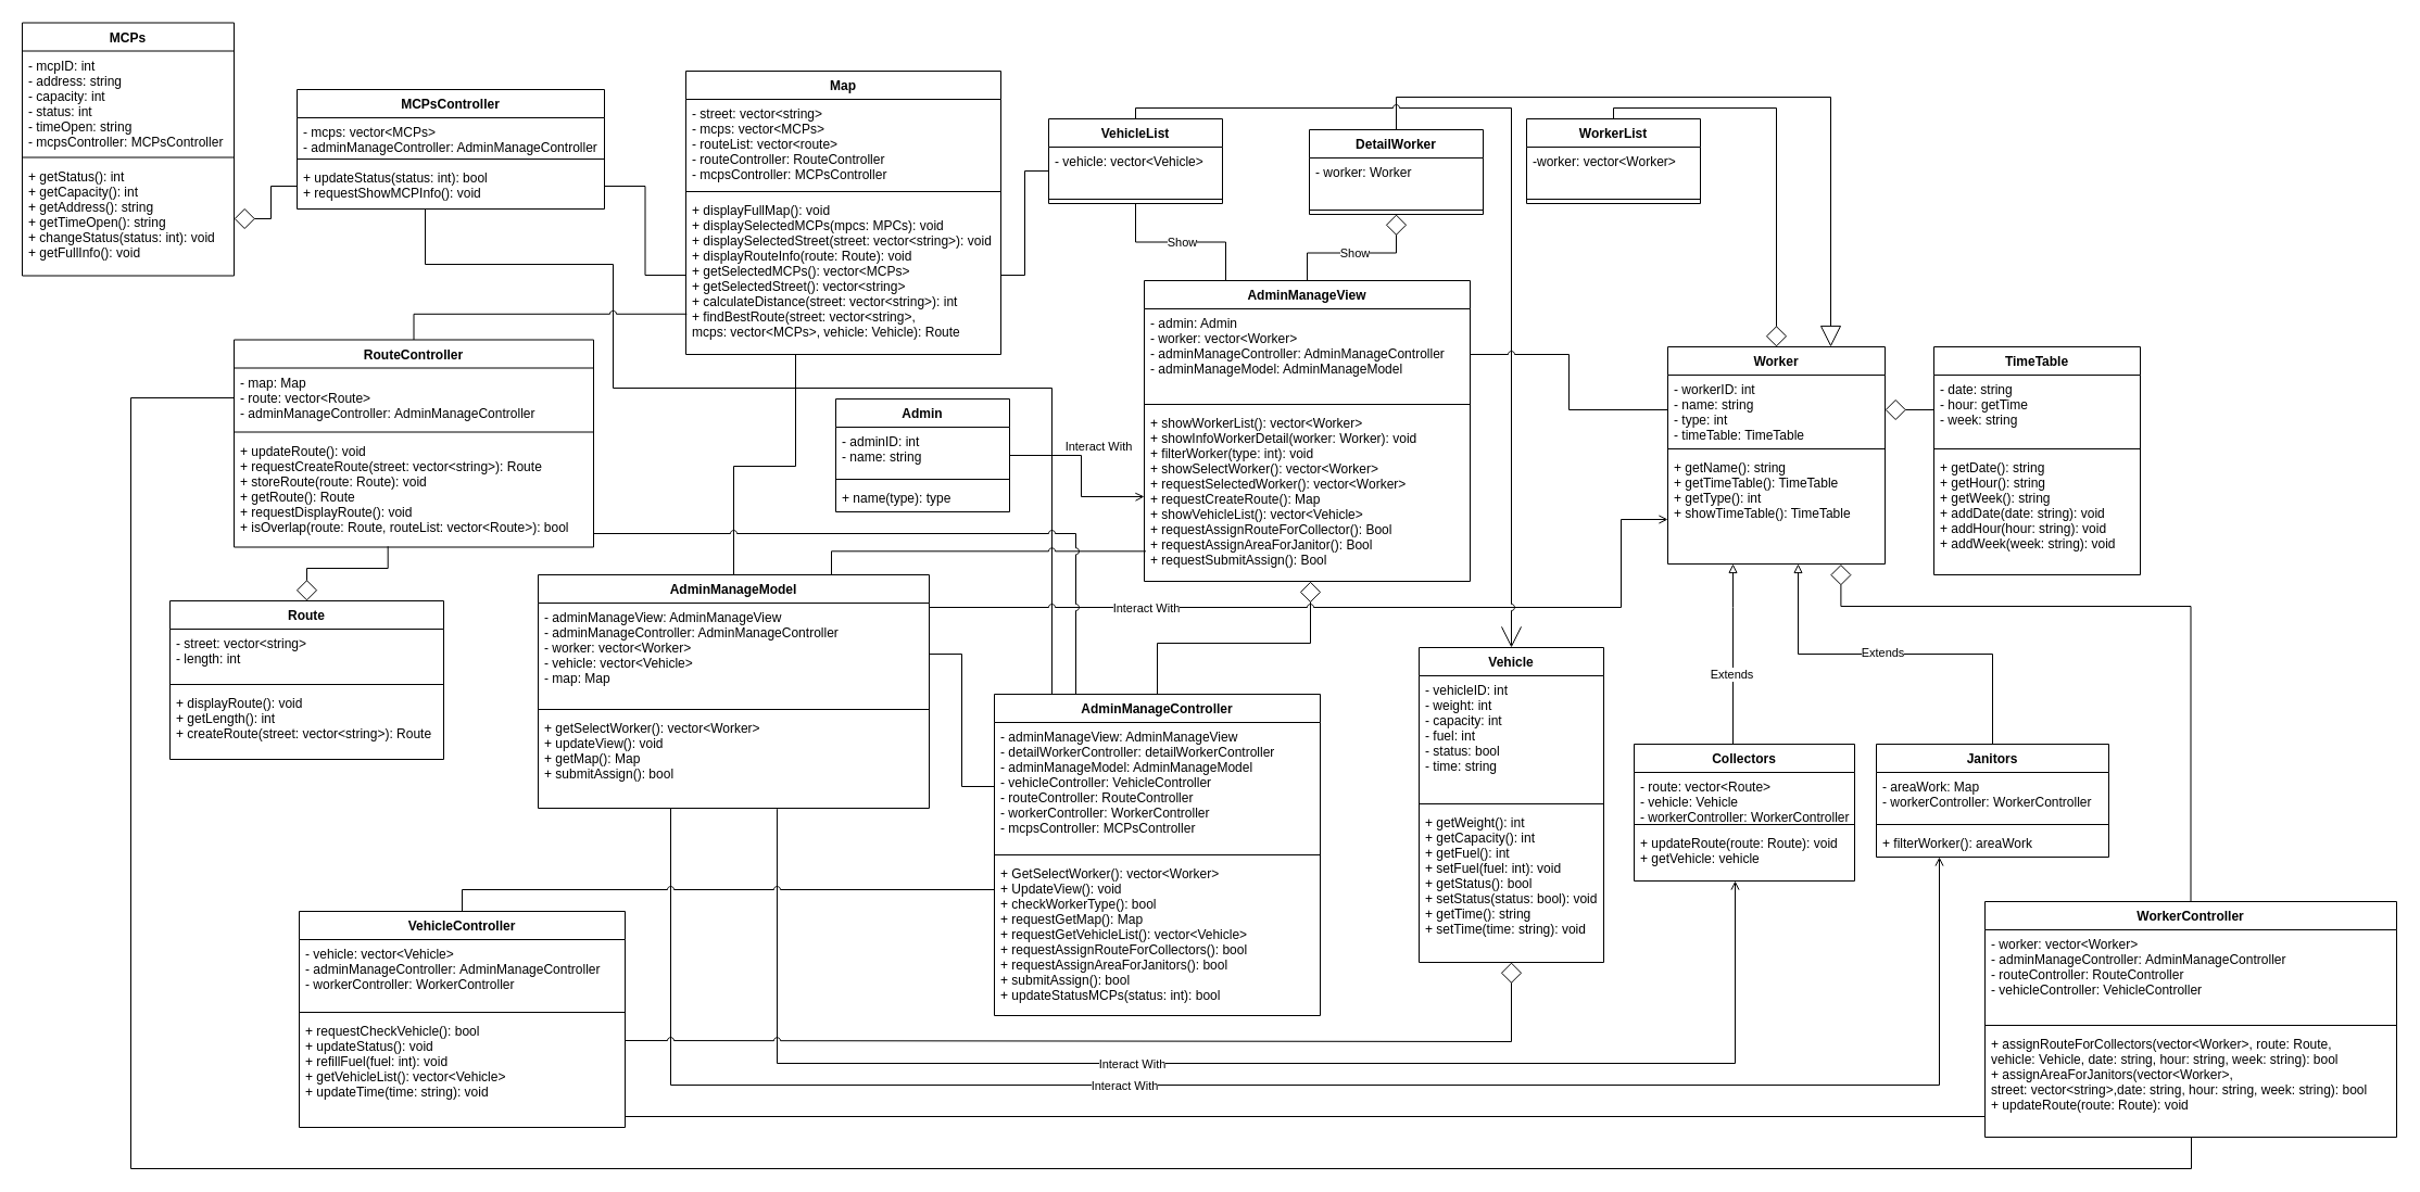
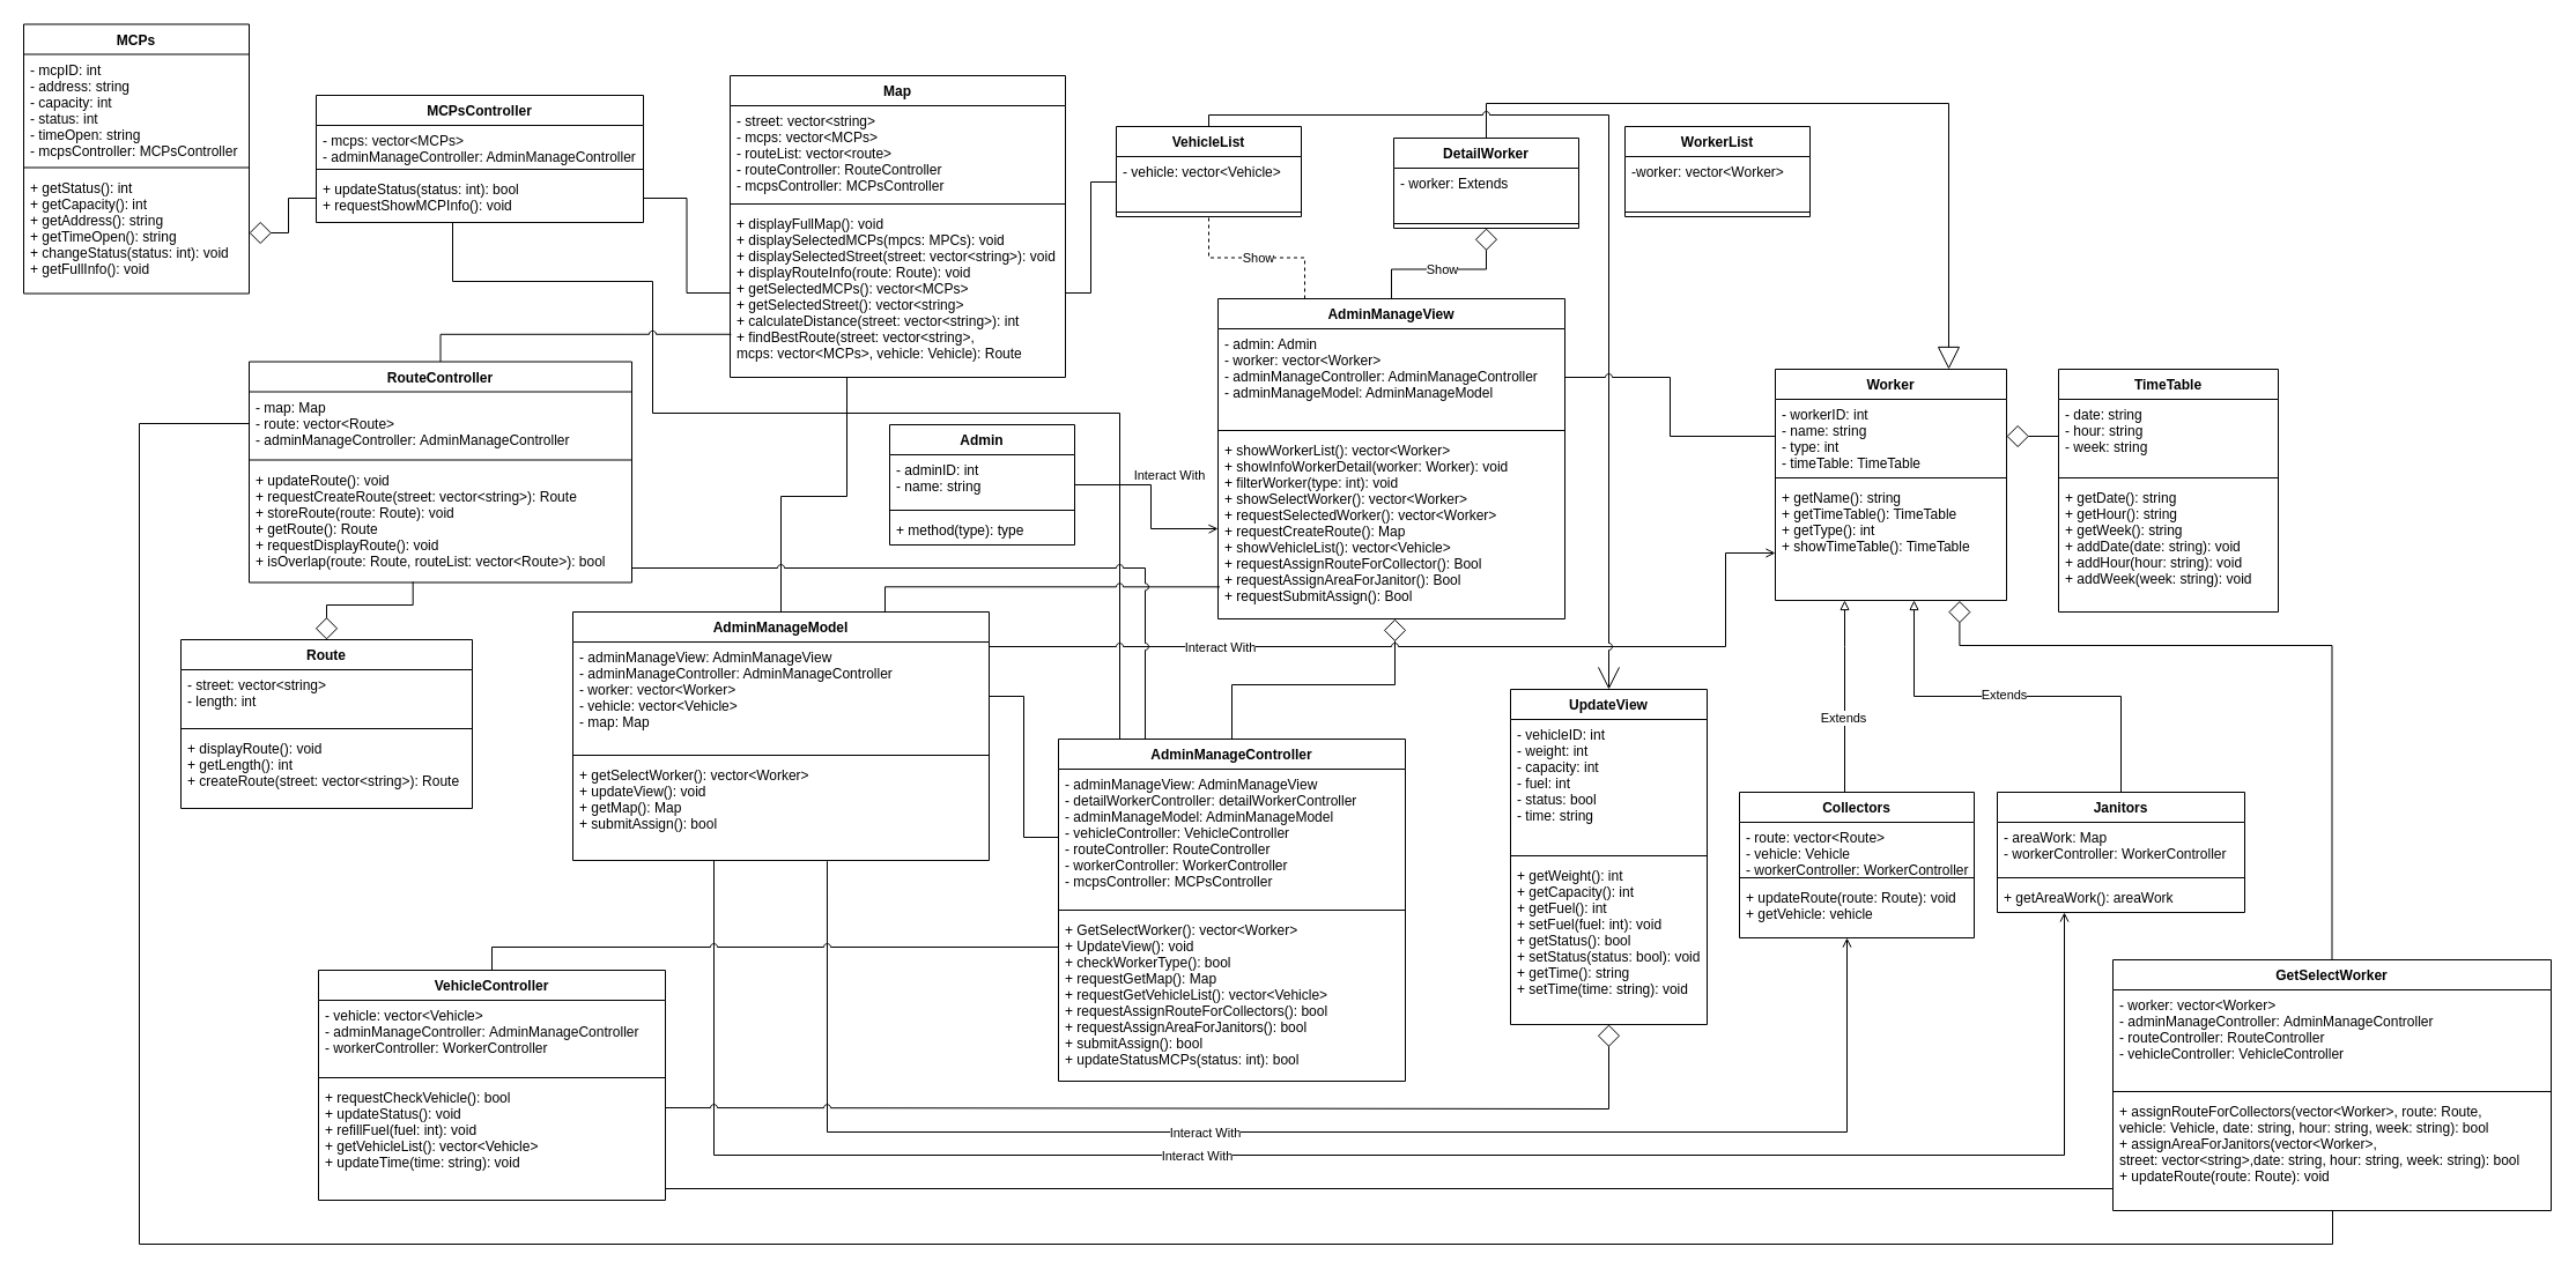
- <mxCell id="91" style="edgeStyle=orthogonalEdgeStyle;rounded=0;orthogonalLoop=1;jettySize=auto;html=1;exitX=0.5;exitY=0;exitDx=0;exitDy=0;entryX=0.5;entryY=0;entryDx=0;entryDy=0;strokeWidth=1;endArrow=diamond;endFill=0;endSize=17;" edge="1" parent="1" source="92" target="18"><mxGeometry relative="1" as="geometry"><Array as="points"><mxPoint x="1485" y="99" /><mxPoint x="1635" y="99" /></Array></mxGeometry></mxCell>
- <mxCell id="42" value="- worker: Worker" style="text;strokeColor=none;fillColor=none;align=left;verticalAlign=top;spacingLeft=4;spacingRight=4;overflow=hidden;rotatable=0;points=[[0,0.5],[1,0.5]];portConstraint=eastwest;" vertex="1" parent="41"><mxGeometry y="26" width="160" height="44" as="geometry" /></mxCell>
+ <mxCell id="42" value="- worker: Extends" style="text;strokeColor=none;fillColor=none;align=left;verticalAlign=top;spacingLeft=4;spacingRight=4;overflow=hidden;rotatable=0;points=[[0,0.5],[1,0.5]];portConstraint=eastwest;" vertex="1" parent="41"><mxGeometry y="26" width="160" height="44" as="geometry" /></mxCell>
- <mxCell id="22" style="edgeStyle=orthogonalEdgeStyle;rounded=0;orthogonalLoop=1;jettySize=auto;html=1;exitX=0.25;exitY=0;exitDx=0;exitDy=0;strokeWidth=1;endArrow=none;endFill=0;endSize=17;entryX=0.5;entryY=1;entryDx=0;entryDy=0;" edge="1" parent="1" source="26" target="88"><mxGeometry relative="1" as="geometry"><mxPoint x="1085" y="209" as="targetPoint" /></mxGeometry></mxCell>
+ <mxCell id="22" style="edgeStyle=orthogonalEdgeStyle;rounded=0;orthogonalLoop=1;jettySize=auto;html=1;exitX=0.25;exitY=0;exitDx=0;exitDy=0;strokeWidth=1;endArrow=none;endFill=0;endSize=17;entryX=0.5;entryY=1;entryDx=0;entryDy=0;dashed=1;" edge="1" parent="1" source="26" target="88"><mxGeometry relative="1" as="geometry"><mxPoint x="1085" y="209" as="targetPoint" /></mxGeometry></mxCell>
- <mxCell id="31" value="- date: string&#10;- hour: getTime&#10;- week: string" style="text;strokeColor=none;fillColor=none;align=left;verticalAlign=top;spacingLeft=4;spacingRight=4;overflow=hidden;rotatable=0;points=[[0,0.5],[1,0.5]];portConstraint=eastwest;" vertex="1" parent="30"><mxGeometry y="26" width="190" height="64" as="geometry" /></mxCell>
+ <mxCell id="31" value="- date: string&#10;- hour: string&#10;- week: string" style="text;strokeColor=none;fillColor=none;align=left;verticalAlign=top;spacingLeft=4;spacingRight=4;overflow=hidden;rotatable=0;points=[[0,0.5],[1,0.5]];portConstraint=eastwest;" vertex="1" parent="30"><mxGeometry y="26" width="190" height="64" as="geometry" /></mxCell>
- <mxCell id="5" value="+ name(type): type" style="text;strokeColor=none;fillColor=none;align=left;verticalAlign=top;spacingLeft=4;spacingRight=4;overflow=hidden;rotatable=0;points=[[0,0.5],[1,0.5]];portConstraint=eastwest;" vertex="1" parent="2"><mxGeometry y="78" width="160" height="26" as="geometry" /></mxCell>
+ <mxCell id="5" value="+ method(type): type" style="text;strokeColor=none;fillColor=none;align=left;verticalAlign=top;spacingLeft=4;spacingRight=4;overflow=hidden;rotatable=0;points=[[0,0.5],[1,0.5]];portConstraint=eastwest;" vertex="1" parent="2"><mxGeometry y="78" width="160" height="26" as="geometry" /></mxCell>
- <mxCell id="61" value="Vehicle" style="swimlane;fontStyle=1;align=center;verticalAlign=top;childLayout=stackLayout;horizontal=1;startSize=26;horizontalStack=0;resizeParent=1;resizeParentMax=0;resizeLast=0;collapsible=1;marginBottom=0;" vertex="1" parent="1"><mxGeometry x="1306" y="596" width="170" height="290" as="geometry" /></mxCell>
+ <mxCell id="61" value="UpdateView" style="swimlane;fontStyle=1;align=center;verticalAlign=top;childLayout=stackLayout;horizontal=1;startSize=26;horizontalStack=0;resizeParent=1;resizeParentMax=0;resizeLast=0;collapsible=1;marginBottom=0;" vertex="1" parent="1"><mxGeometry x="1306" y="596" width="170" height="290" as="geometry" /></mxCell>
- <mxCell id="17" value="+ filterWorker(): areaWork" style="text;strokeColor=none;fillColor=none;align=left;verticalAlign=top;spacingLeft=4;spacingRight=4;overflow=hidden;rotatable=0;points=[[0,0.5],[1,0.5]];portConstraint=eastwest;" vertex="1" parent="14"><mxGeometry y="78" width="214" height="26" as="geometry" /></mxCell>
+ <mxCell id="17" value="+ getAreaWork(): areaWork" style="text;strokeColor=none;fillColor=none;align=left;verticalAlign=top;spacingLeft=4;spacingRight=4;overflow=hidden;rotatable=0;points=[[0,0.5],[1,0.5]];portConstraint=eastwest;" vertex="1" parent="14"><mxGeometry y="78" width="214" height="26" as="geometry" /></mxCell>
- <mxCell id="97" value="WorkerController" style="swimlane;fontStyle=1;align=center;verticalAlign=top;childLayout=stackLayout;horizontal=1;startSize=26;horizontalStack=0;resizeParent=1;resizeParentMax=0;resizeLast=0;collapsible=1;marginBottom=0;" vertex="1" parent="1"><mxGeometry x="1827" y="830" width="379" height="217" as="geometry" /></mxCell>
+ <mxCell id="97" value="GetSelectWorker" style="swimlane;fontStyle=1;align=center;verticalAlign=top;childLayout=stackLayout;horizontal=1;startSize=26;horizontalStack=0;resizeParent=1;resizeParentMax=0;resizeLast=0;collapsible=1;marginBottom=0;" vertex="1" parent="1"><mxGeometry x="1827" y="830" width="379" height="217" as="geometry" /></mxCell>
